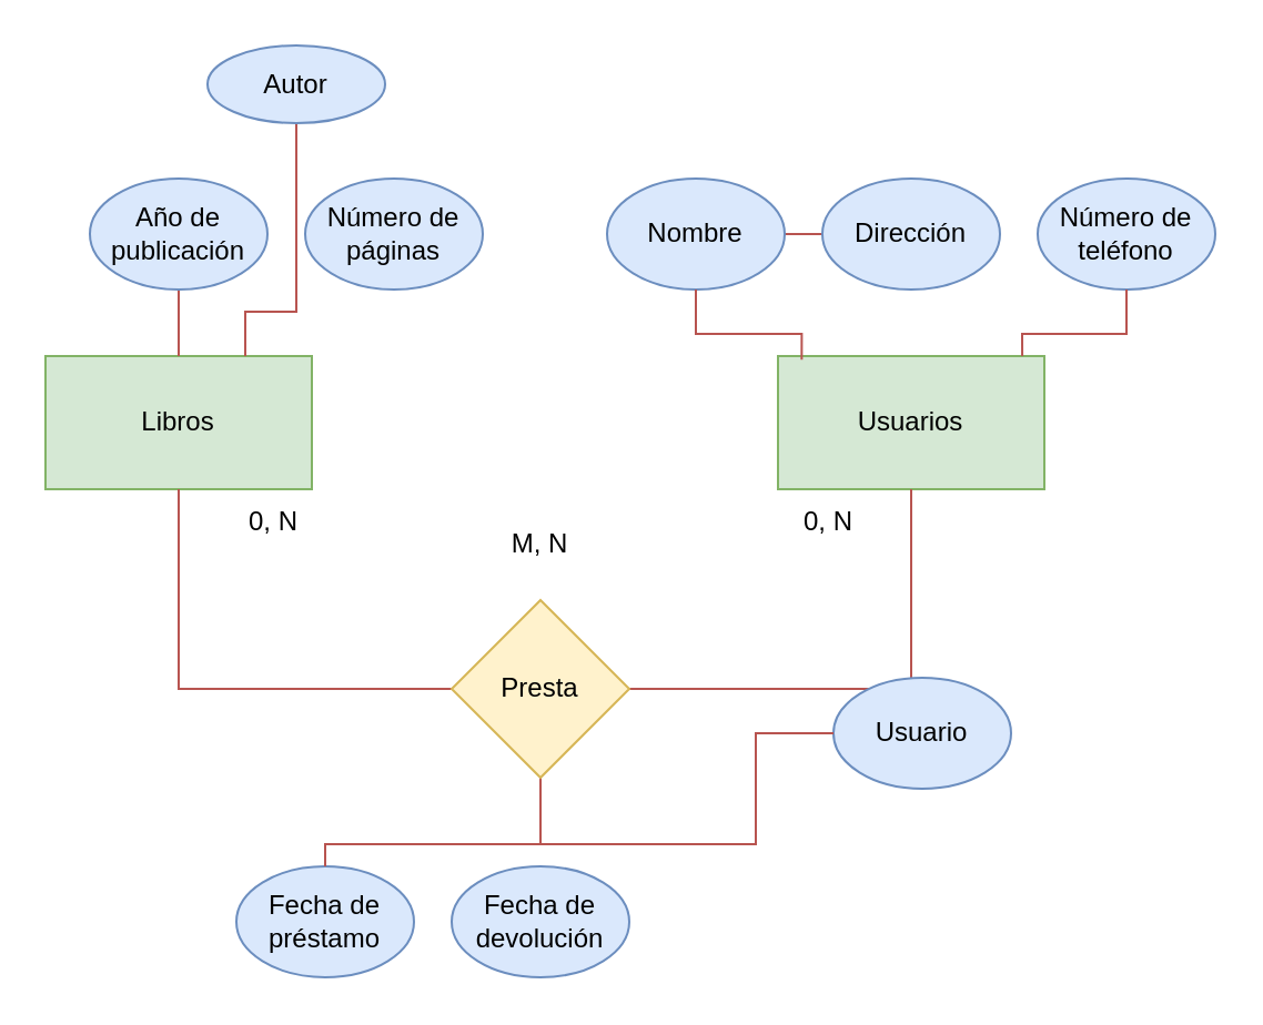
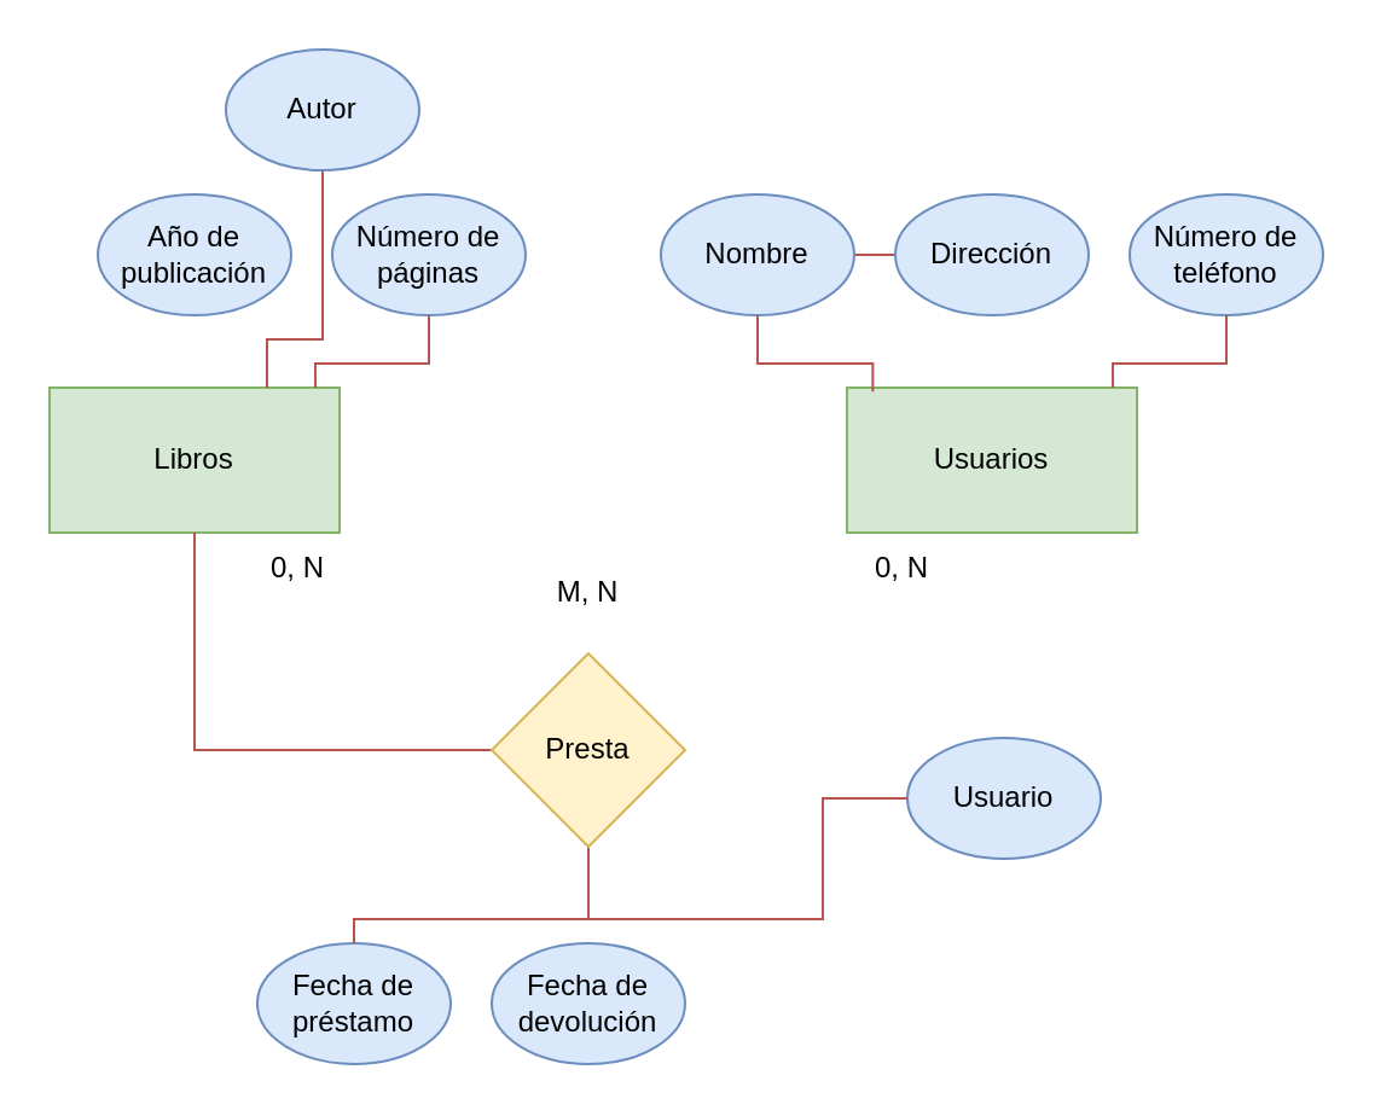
- <mxCell id="6" value="Autor" style="ellipse;whiteSpace=wrap;html=1;fillColor=#dae8fc;strokeColor=#6c8ebf;" parent="1" vertex="1"><mxGeometry x="93" y="20" width="80" height="35" as="geometry" /></mxCell>
+ <mxCell id="6" value="Autor" style="ellipse;whiteSpace=wrap;html=1;fillColor=#dae8fc;strokeColor=#6c8ebf;" parent="1" vertex="1"><mxGeometry x="93" y="20" width="80" height="50" as="geometry" /></mxCell>
- <mxCell id="3" value="" style="edgeStyle=orthogonalEdgeStyle;rounded=0;orthogonalLoop=1;jettySize=auto;html=1;endArrow=none;endFill=0;fillColor=#f8cecc;strokeColor=#b85450;" parent="1" source="4" target="2" edge="1"><mxGeometry relative="1" as="geometry" /></mxCell>
+ <mxCell id="8" style="edgeStyle=orthogonalEdgeStyle;rounded=0;orthogonalLoop=1;jettySize=auto;html=1;entryX=0.917;entryY=0;entryDx=0;entryDy=0;entryPerimeter=0;endArrow=none;endFill=0;fillColor=#f8cecc;strokeColor=#b85450;" parent="1" source="7" target="2" edge="1"><mxGeometry relative="1" as="geometry" /></mxCell>
- <mxCell id="17" style="edgeStyle=orthogonalEdgeStyle;rounded=0;orthogonalLoop=1;jettySize=auto;html=1;endArrow=none;endFill=0;fillColor=#f8cecc;strokeColor=#b85450;entryX=0.5;entryY=1;entryDx=0;entryDy=0;exitX=1;exitY=0.5;exitDx=0;exitDy=0;" parent="1" source="25" target="9" edge="1"><mxGeometry relative="1" as="geometry"><mxPoint x="310" y="380" as="sourcePoint" /><mxPoint x="410" y="330" as="targetPoint" /></mxGeometry></mxCell>
